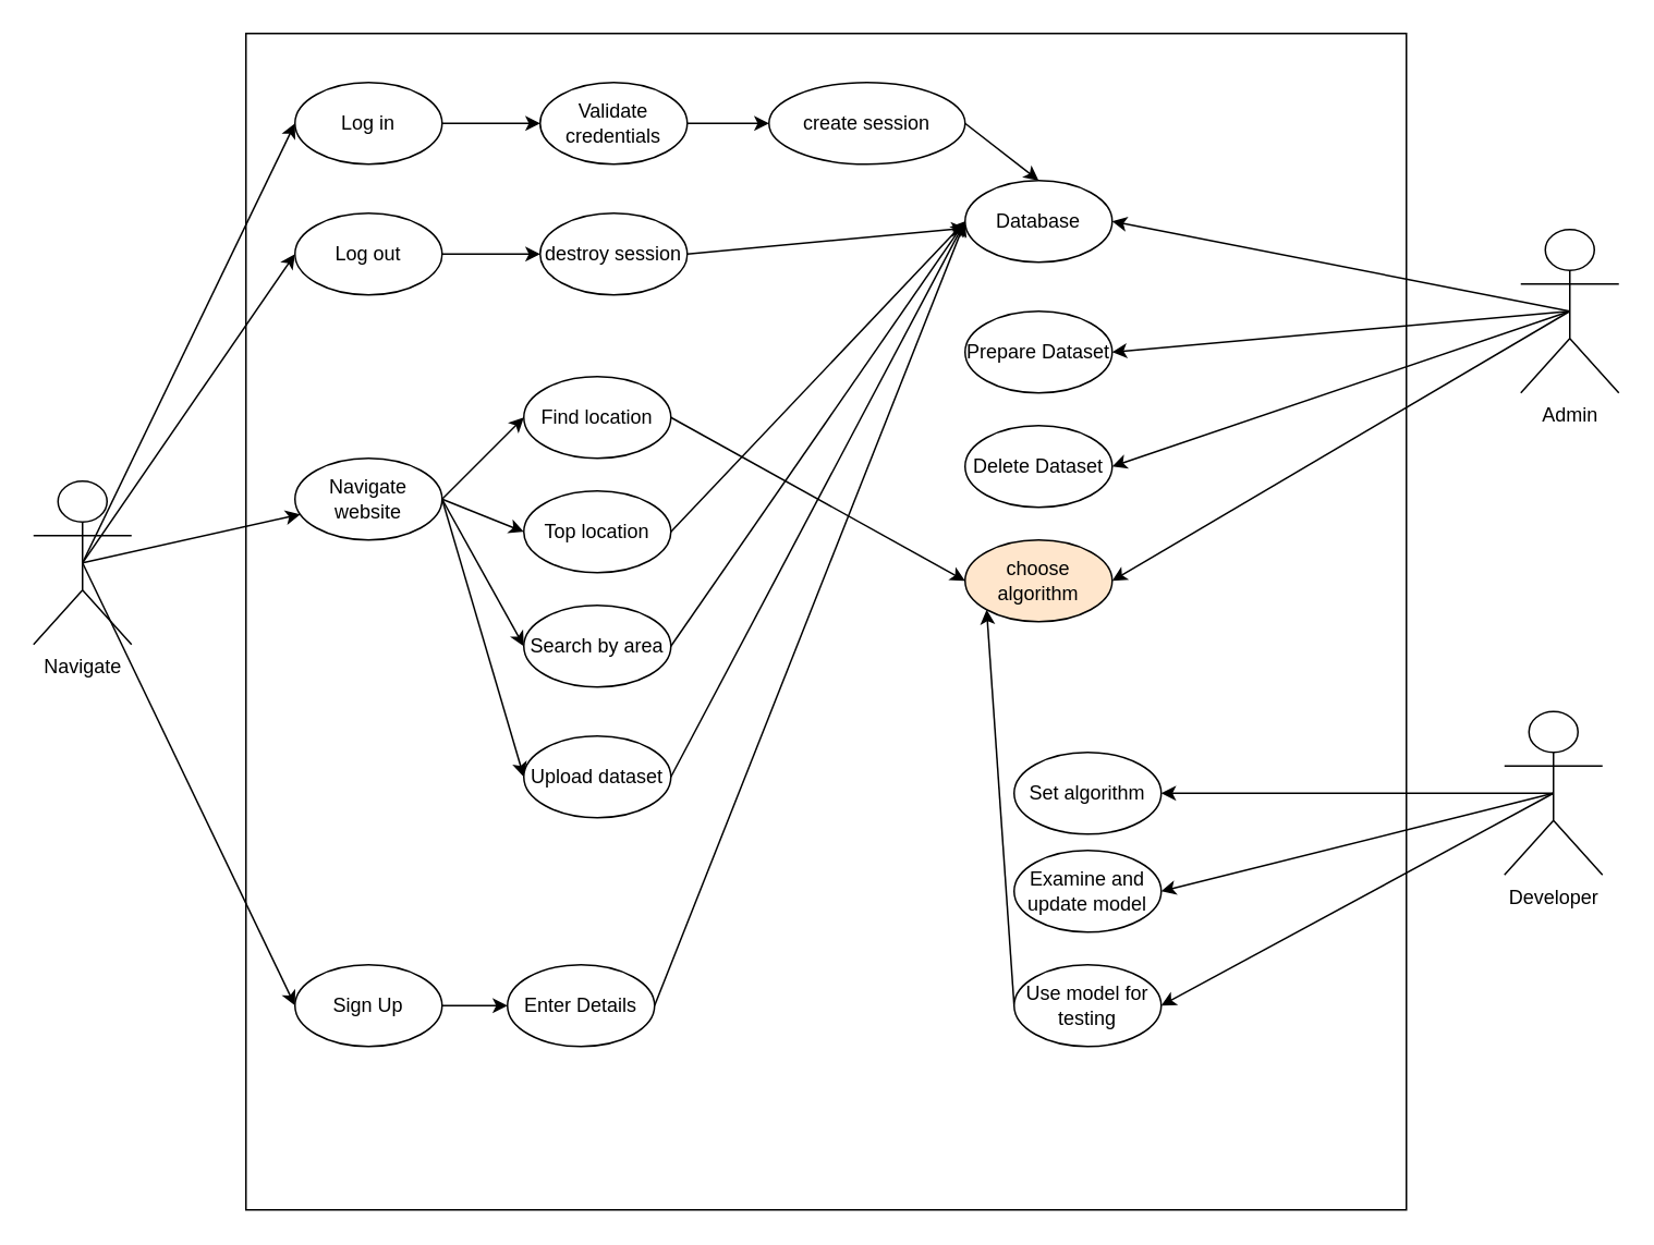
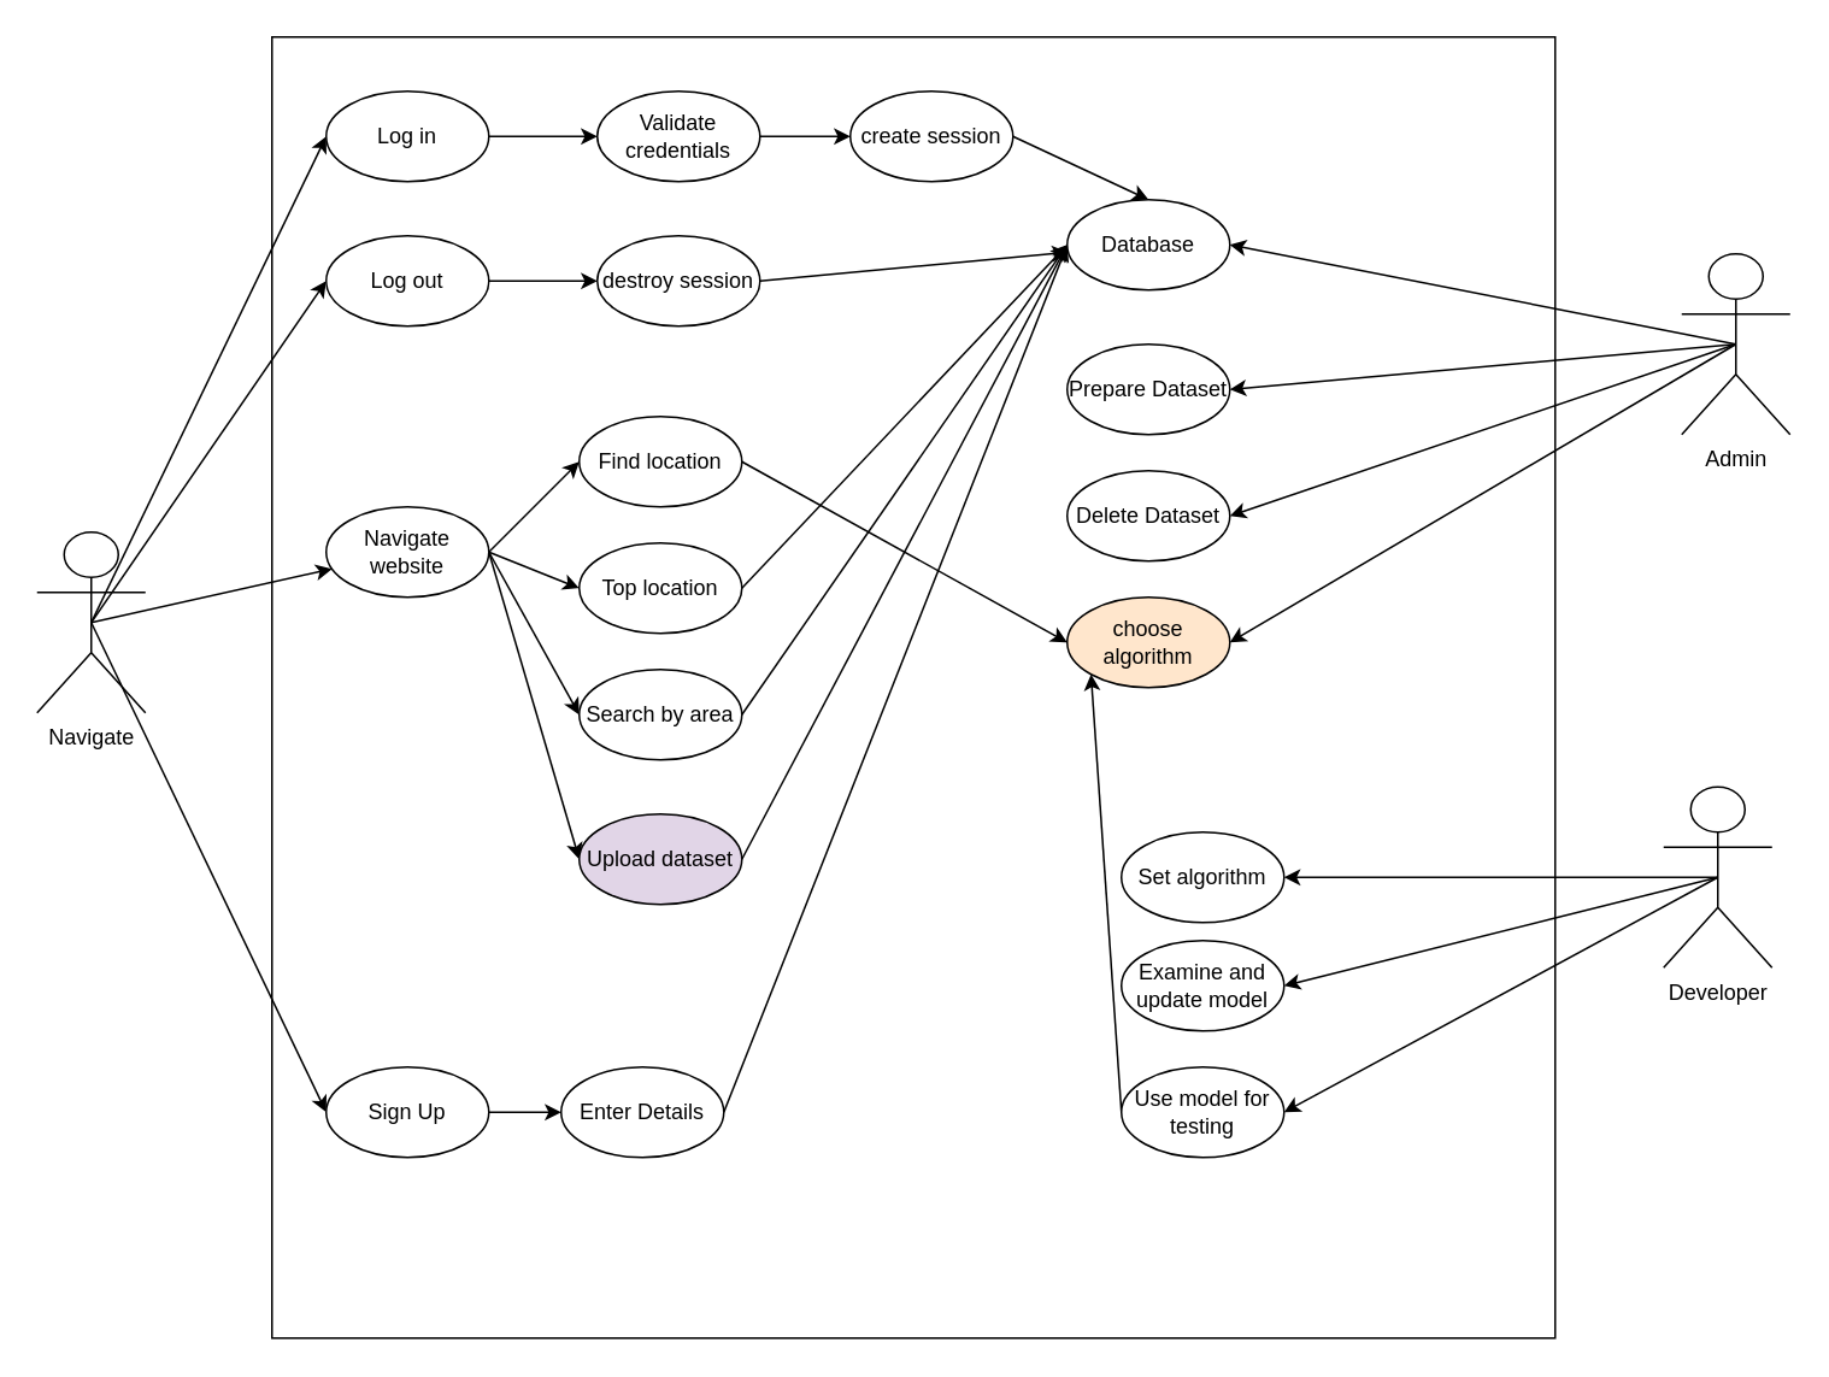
- <mxCell id="15" value="create session" style="ellipse;whiteSpace=wrap;html=1;" vertex="1" parent="1"><mxGeometry x="470" y="50" width="120" height="50" as="geometry" /></mxCell>
+ <mxCell id="15" value="create session" style="ellipse;whiteSpace=wrap;html=1;" vertex="1" parent="1"><mxGeometry x="470" y="50" width="90" height="50" as="geometry" /></mxCell>
- <mxCell id="26" value="Upload dataset" style="ellipse;whiteSpace=wrap;html=1;" vertex="1" parent="1"><mxGeometry x="320" y="450" width="90" height="50" as="geometry" /></mxCell>
+ <mxCell id="26" value="Upload dataset" style="ellipse;whiteSpace=wrap;html=1;fillColor=#e1d5e7;" vertex="1" parent="1"><mxGeometry x="320" y="450" width="90" height="50" as="geometry" /></mxCell>
